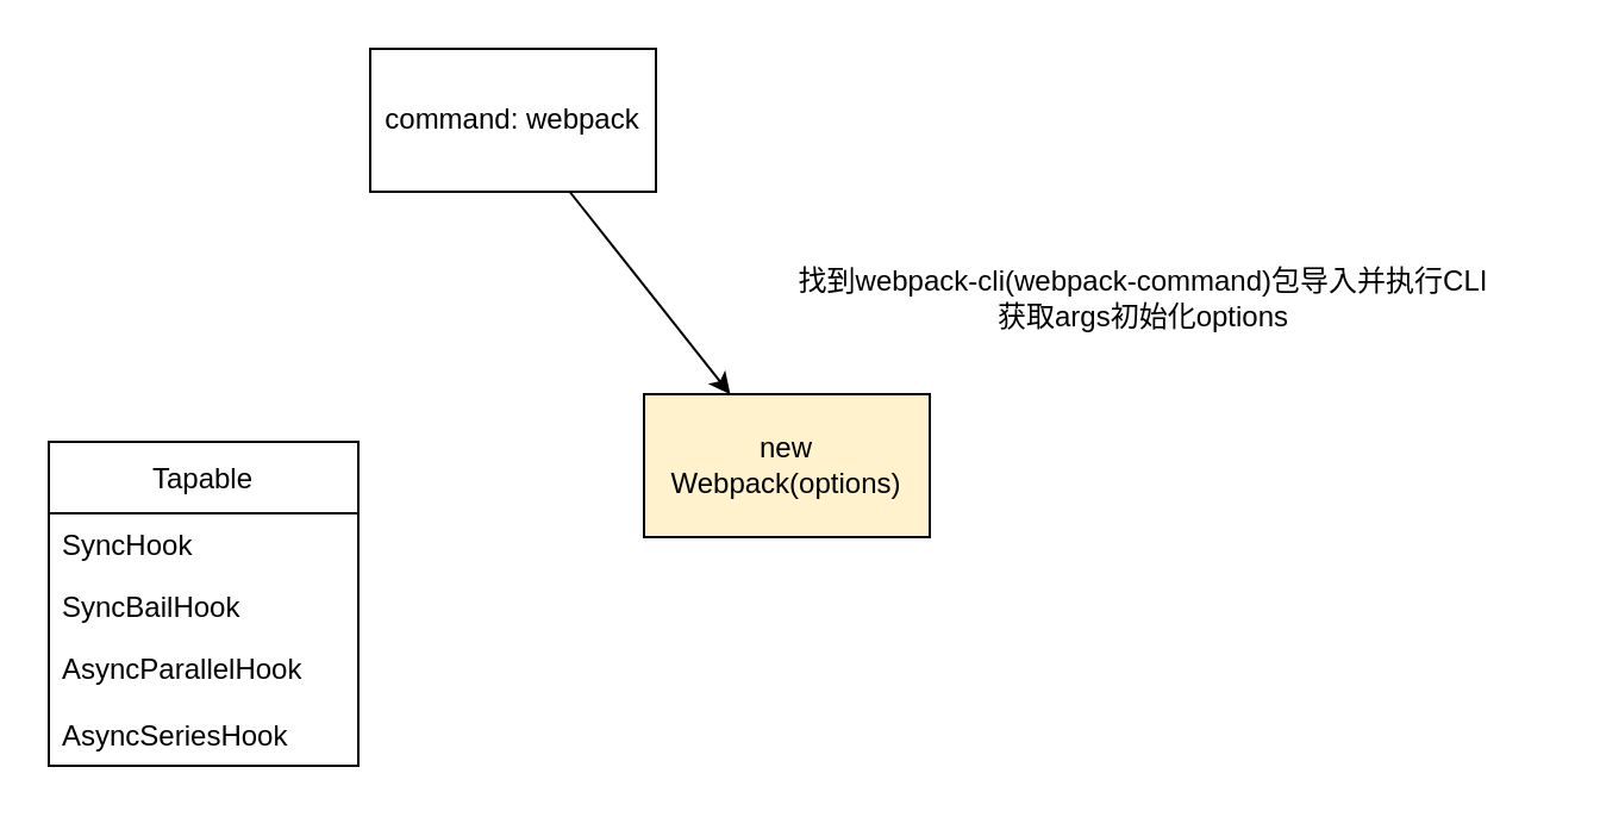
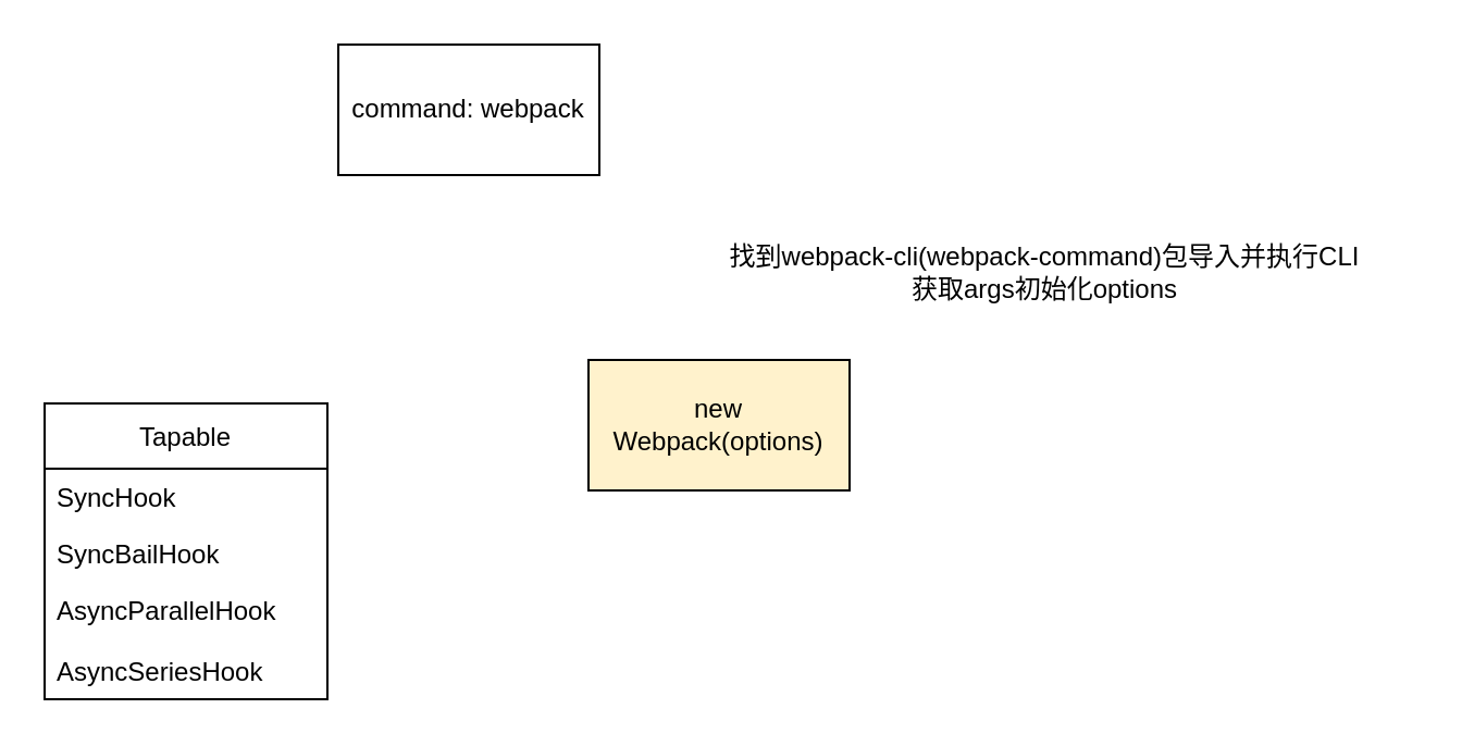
- <mxCell id="2" value="" style="edgeStyle=none;html=1;" edge="1" parent="1" source="3" target="4"><mxGeometry relative="1" as="geometry" /></mxCell>
